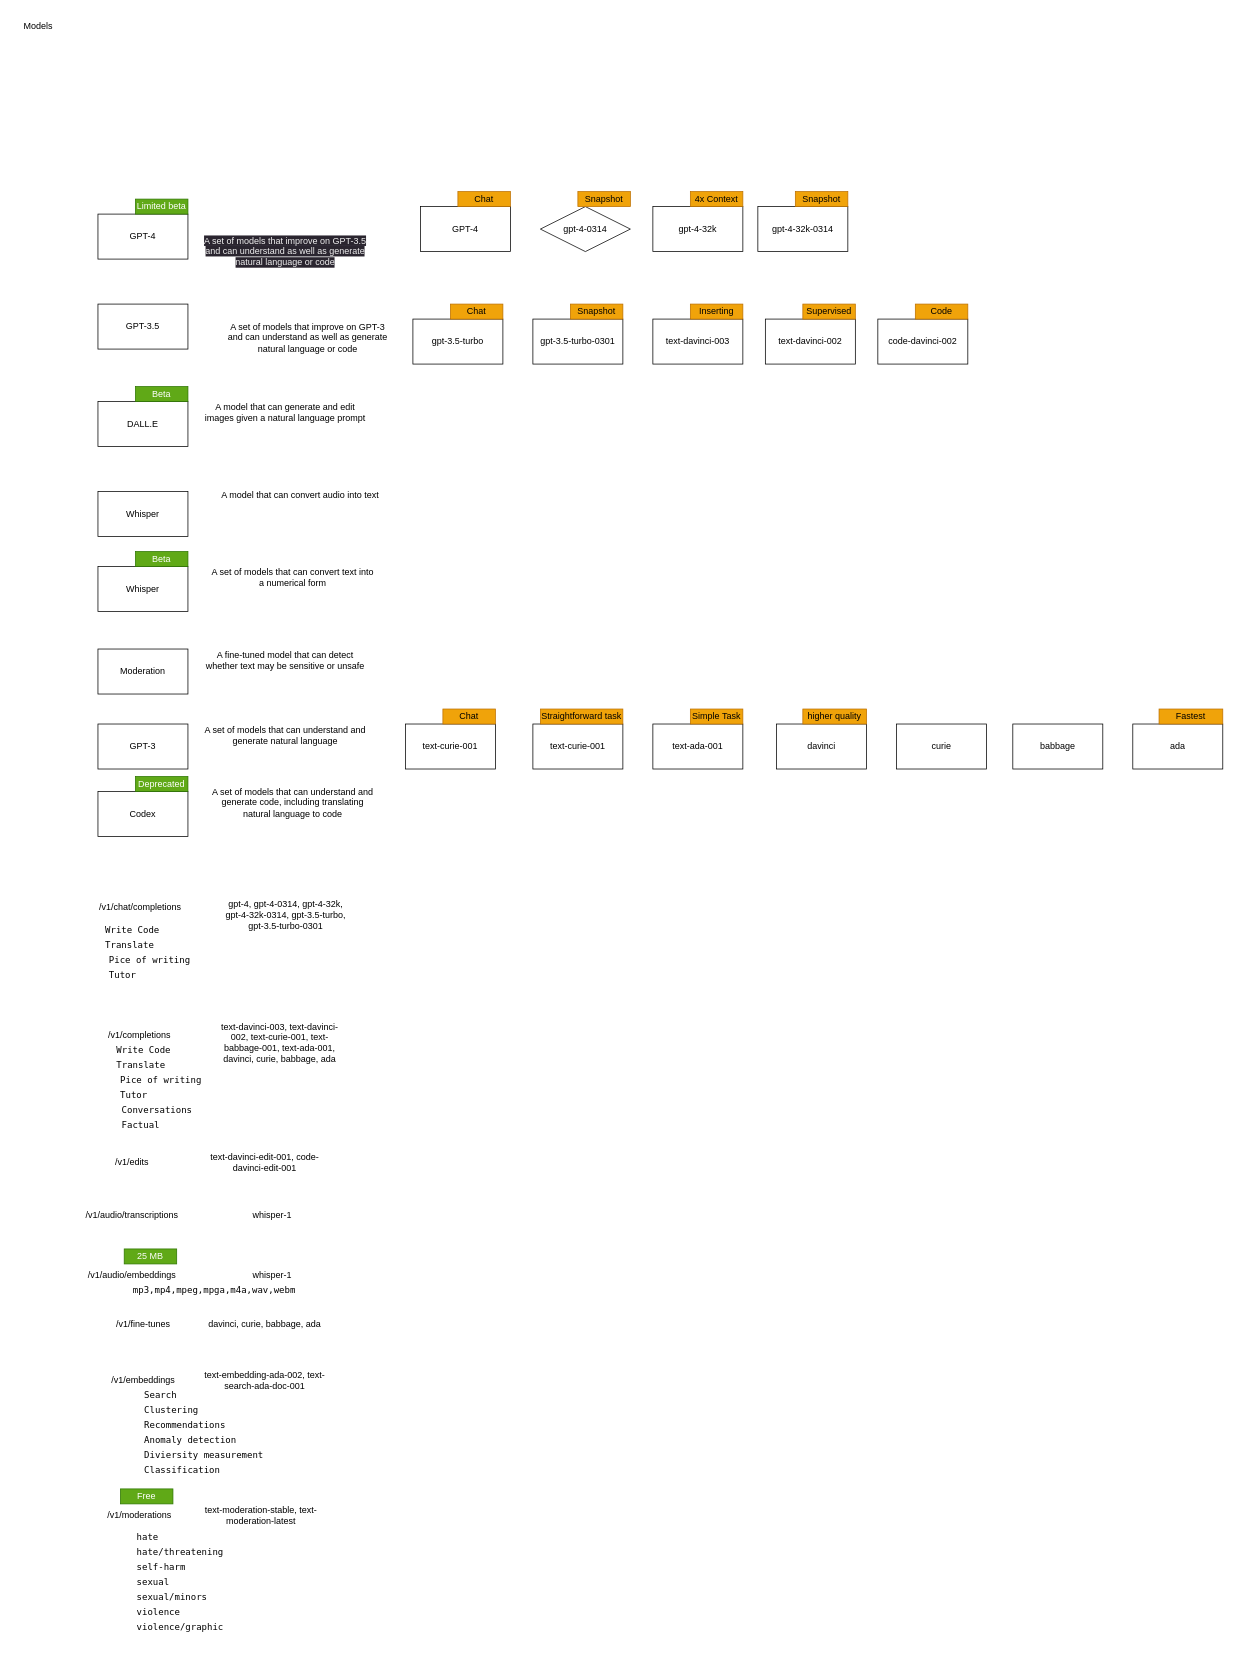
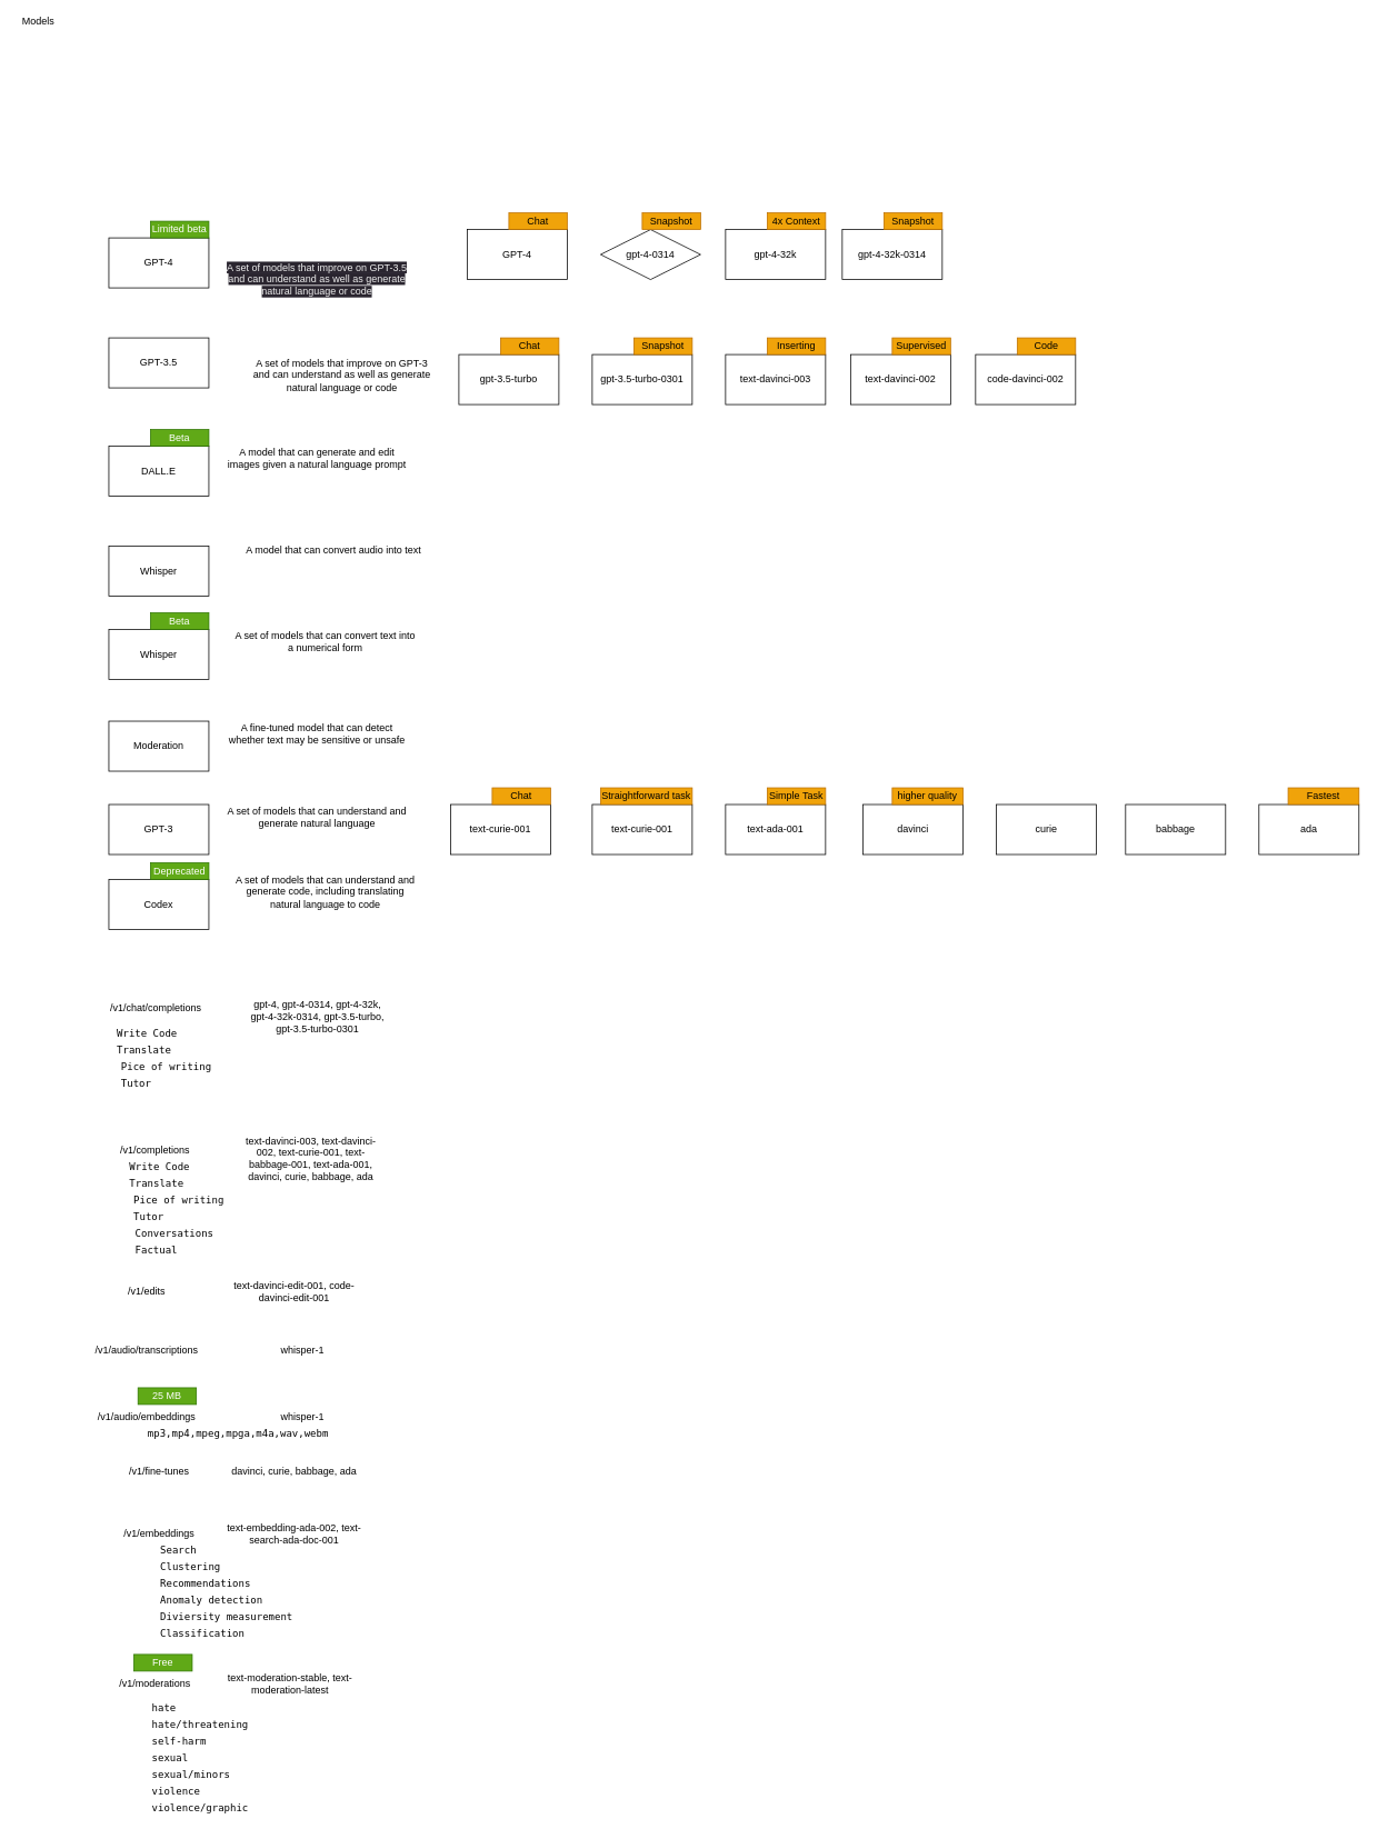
- <mxCell id="2" value="Models" style="text;html=1;align=center;verticalAlign=middle;resizable=0;points=[];autosize=1;strokeColor=none;fillColor=none;" vertex="1" parent="1"><mxGeometry x="20" y="20" width="60" height="30" as="geometry" /></mxCell>
+ <mxCell id="2" value="Models" style="text;html=1;align=center;verticalAlign=middle;resizable=0;points=[];autosize=1;strokeColor=none;fillColor=none;" vertex="1" parent="1"><mxGeometry x="15" y="10" width="60" height="30" as="geometry" /></mxCell>
